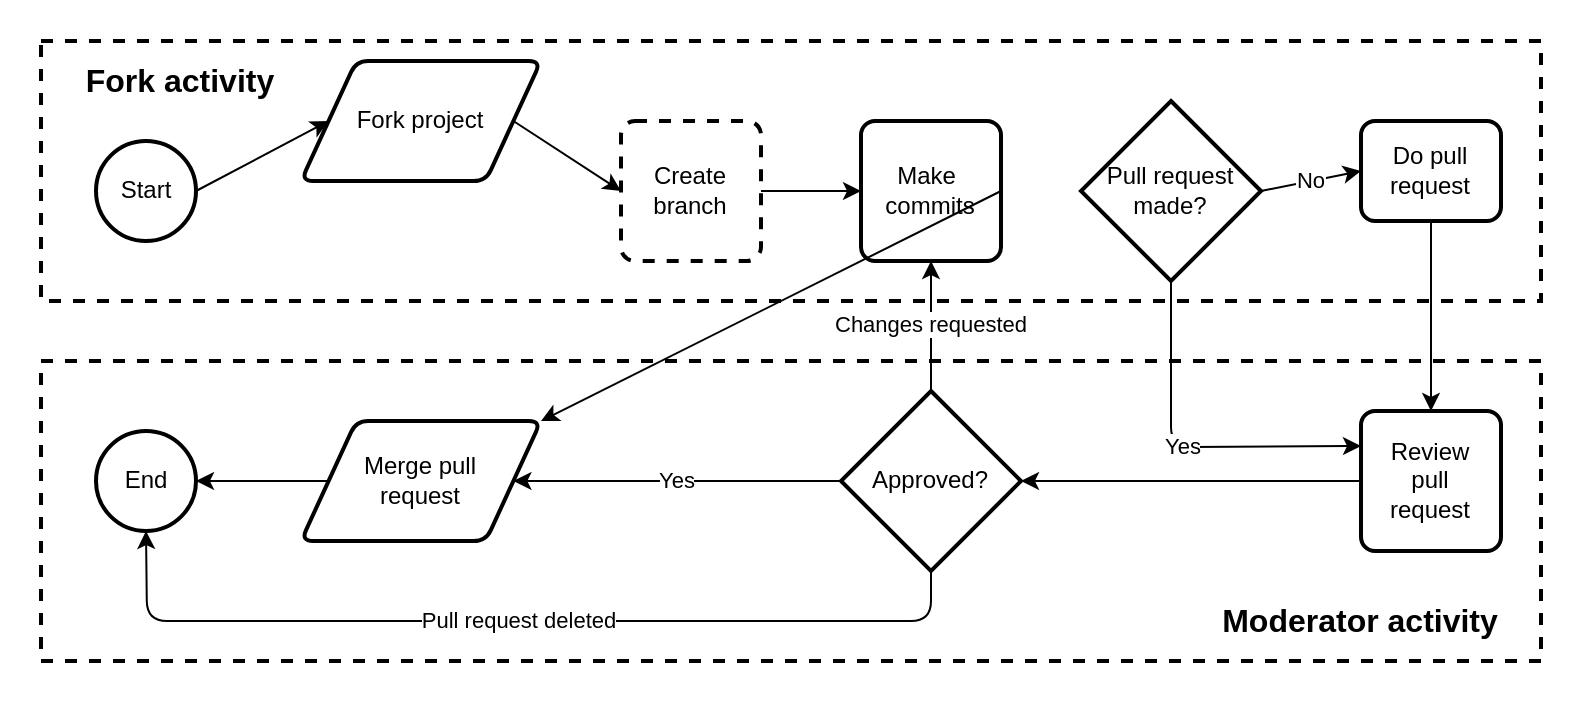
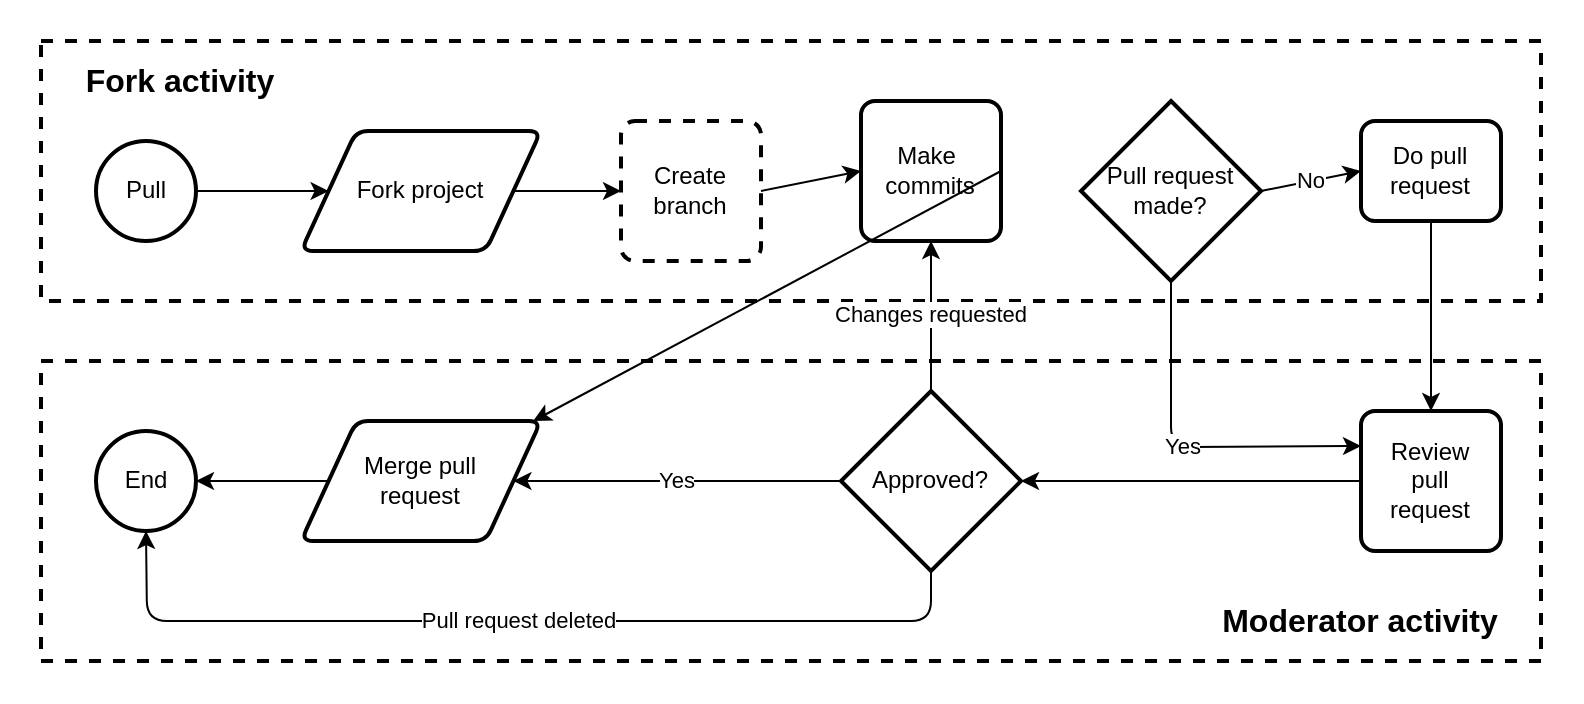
- <mxCell id="4" value="Fork project" style="shape=parallelogram;html=1;strokeWidth=2;perimeter=parallelogramPerimeter;whiteSpace=wrap;arcSize=12;size=0.23;rounded=1;" parent="1" vertex="1"><mxGeometry x="150" y="30" width="120" height="60" as="geometry" /></mxCell>
+ <mxCell id="4" value="Fork project" style="shape=parallelogram;html=1;strokeWidth=2;perimeter=parallelogramPerimeter;whiteSpace=wrap;arcSize=12;size=0.23;rounded=1;" parent="1" vertex="1"><mxGeometry x="150" y="65" width="120" height="60" as="geometry" /></mxCell>
- <mxCell id="3" value="Start" style="strokeWidth=2;html=1;shape=mxgraph.flowchart.start_2;whiteSpace=wrap;rounded=1;" parent="1" vertex="1"><mxGeometry x="47.5" y="70" width="50" height="50" as="geometry" /></mxCell>
+ <mxCell id="3" value="Pull" style="strokeWidth=2;html=1;shape=mxgraph.flowchart.start_2;whiteSpace=wrap;rounded=1;" parent="1" vertex="1"><mxGeometry x="47.5" y="70" width="50" height="50" as="geometry" /></mxCell>
- <mxCell id="10" value="Make&amp;nbsp;&lt;br&gt;commits" style="whiteSpace=wrap;html=1;absoluteArcSize=1;arcSize=14;strokeWidth=2;rounded=1;" vertex="1" parent="1"><mxGeometry x="430" y="60" width="70" height="70" as="geometry" /></mxCell>
+ <mxCell id="10" value="Make&amp;nbsp;&lt;br&gt;commits" style="whiteSpace=wrap;html=1;absoluteArcSize=1;arcSize=14;strokeWidth=2;rounded=1;" vertex="1" parent="1"><mxGeometry x="430" y="50" width="70" height="70" as="geometry" /></mxCell>
